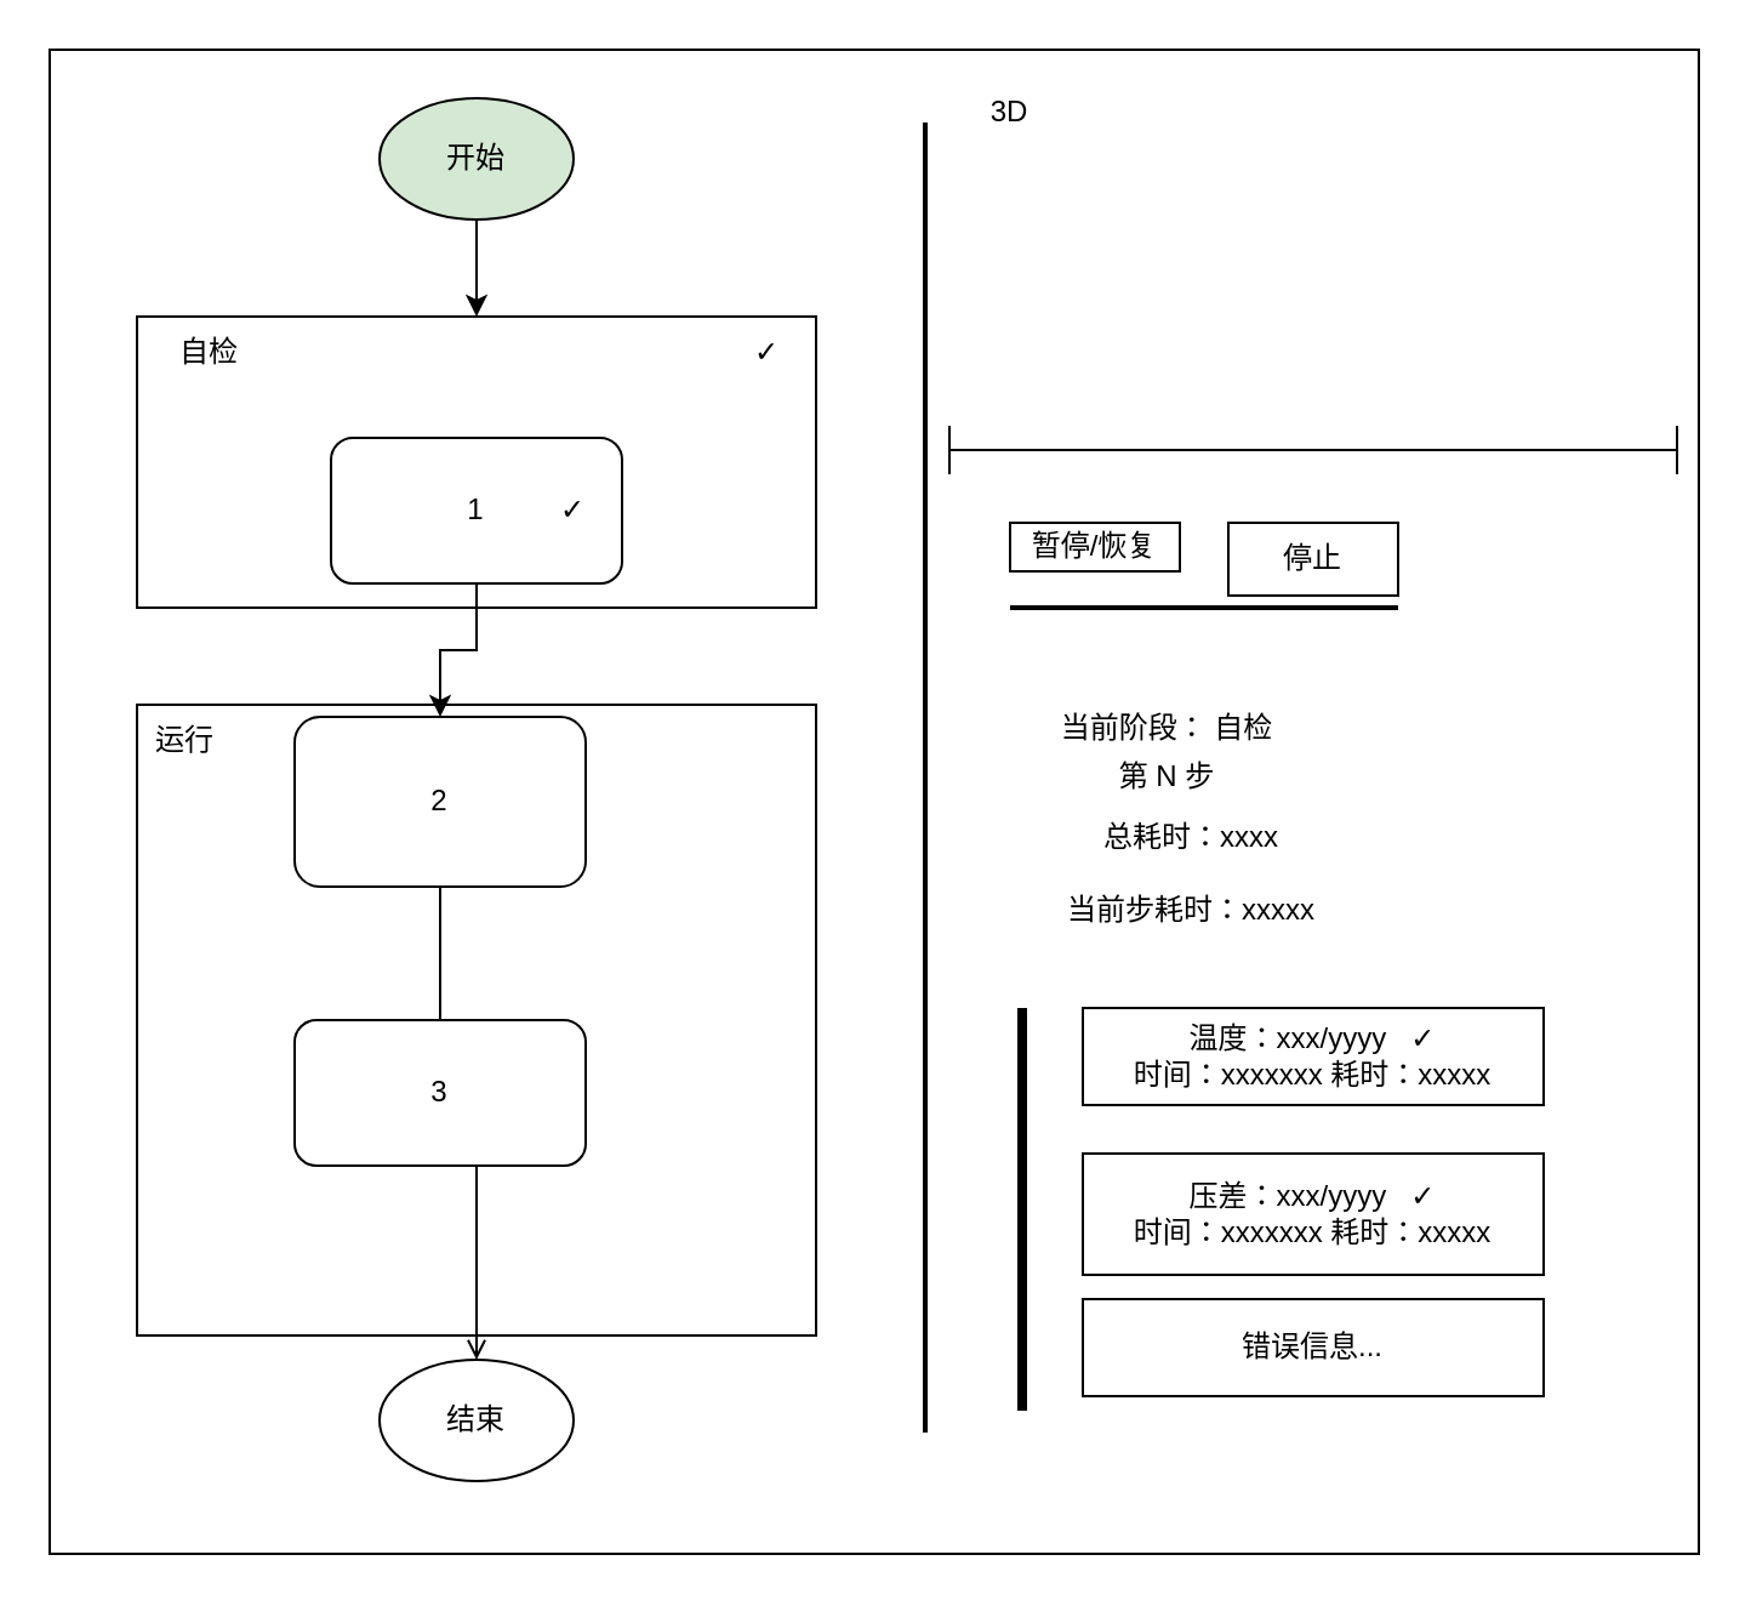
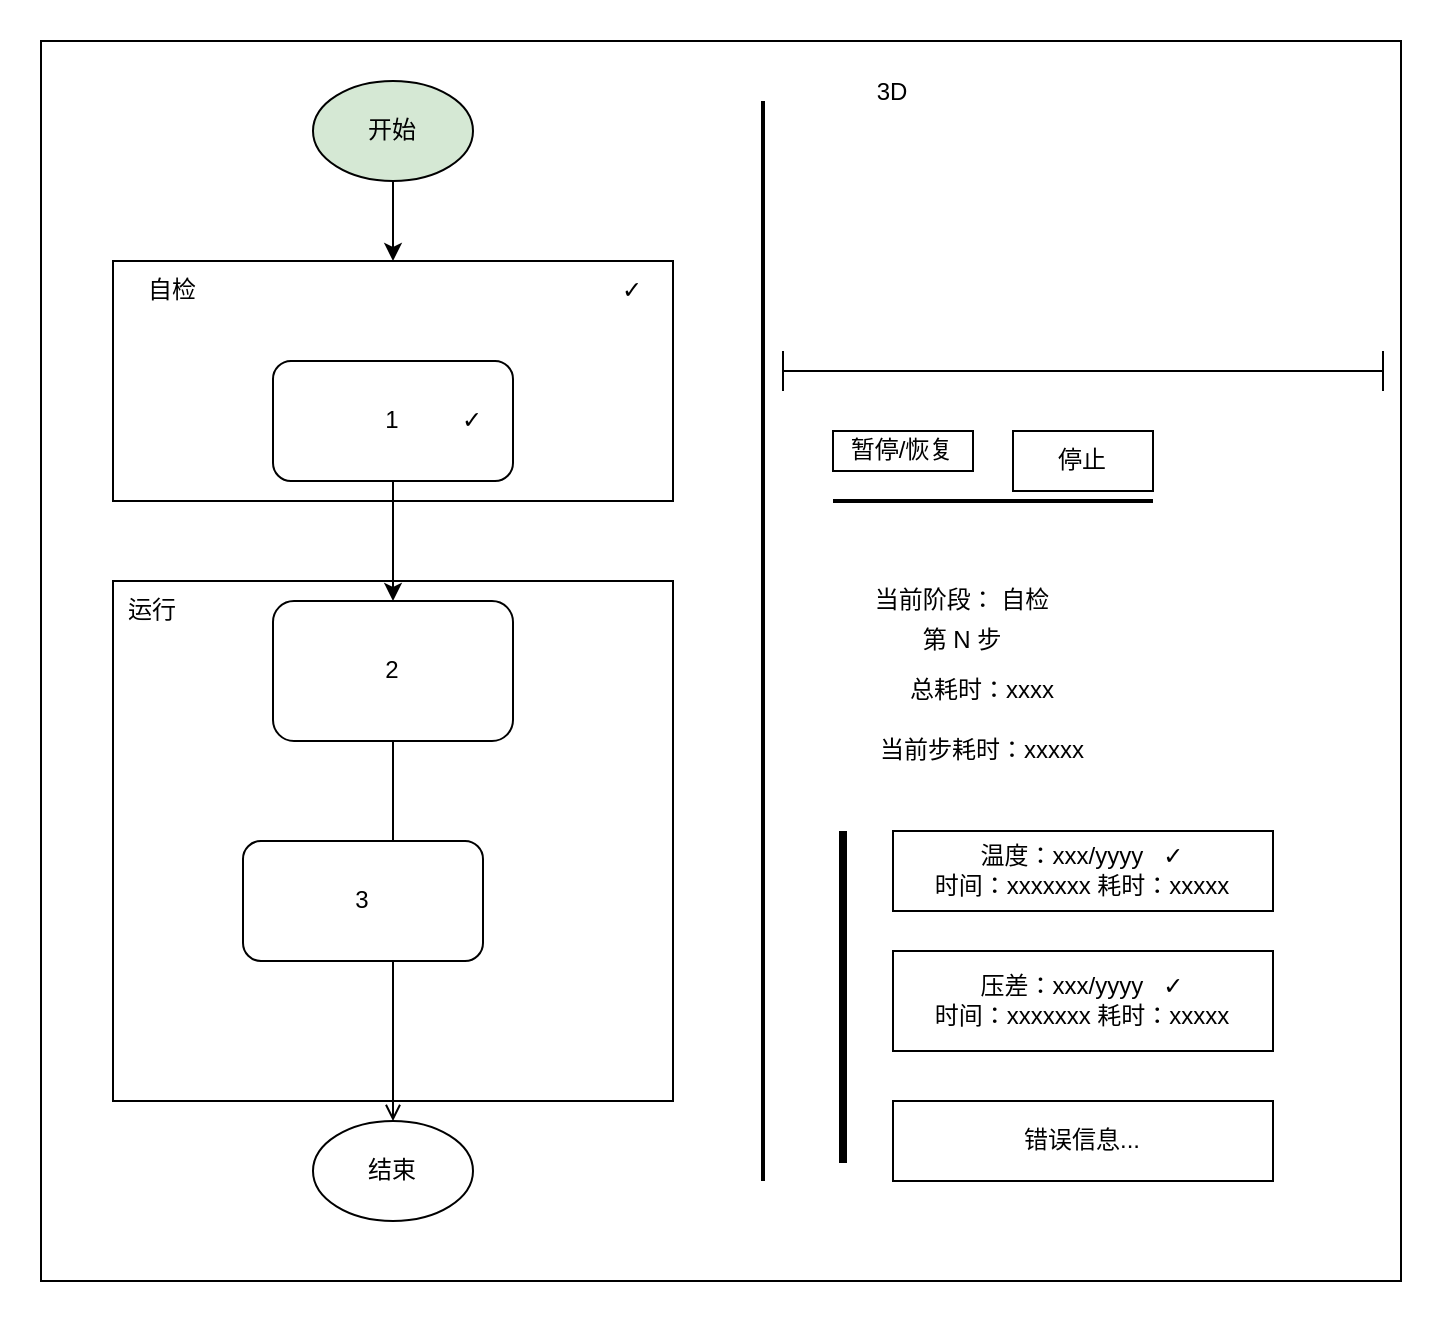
- <mxCell id="31" value="3D" style="text;html=1;align=center;verticalAlign=middle;whiteSpace=wrap;rounded=0;" vertex="1" parent="1"><mxGeometry x="386" y="31" width="60" height="30" as="geometry" /></mxCell>
+ <mxCell id="31" value="3D" style="text;html=1;align=center;verticalAlign=middle;whiteSpace=wrap;rounded=0;" vertex="1" parent="1"><mxGeometry x="416" y="31" width="60" height="30" as="geometry" /></mxCell>
- <mxCell id="9" value="2" style="rounded=1;whiteSpace=wrap;html=1;" vertex="1" parent="1"><mxGeometry x="121" y="295" width="120" height="70" as="geometry" /></mxCell>
+ <mxCell id="9" value="2" style="rounded=1;whiteSpace=wrap;html=1;" vertex="1" parent="1"><mxGeometry x="136" y="300" width="120" height="70" as="geometry" /></mxCell>
- <mxCell id="28" value="错误信息..." style="rounded=0;whiteSpace=wrap;html=1;" vertex="1" parent="1"><mxGeometry x="446" y="535" width="190" height="40" as="geometry" /></mxCell>
+ <mxCell id="28" value="错误信息..." style="rounded=0;whiteSpace=wrap;html=1;" vertex="1" parent="1"><mxGeometry x="446" y="550" width="190" height="40" as="geometry" /></mxCell>
